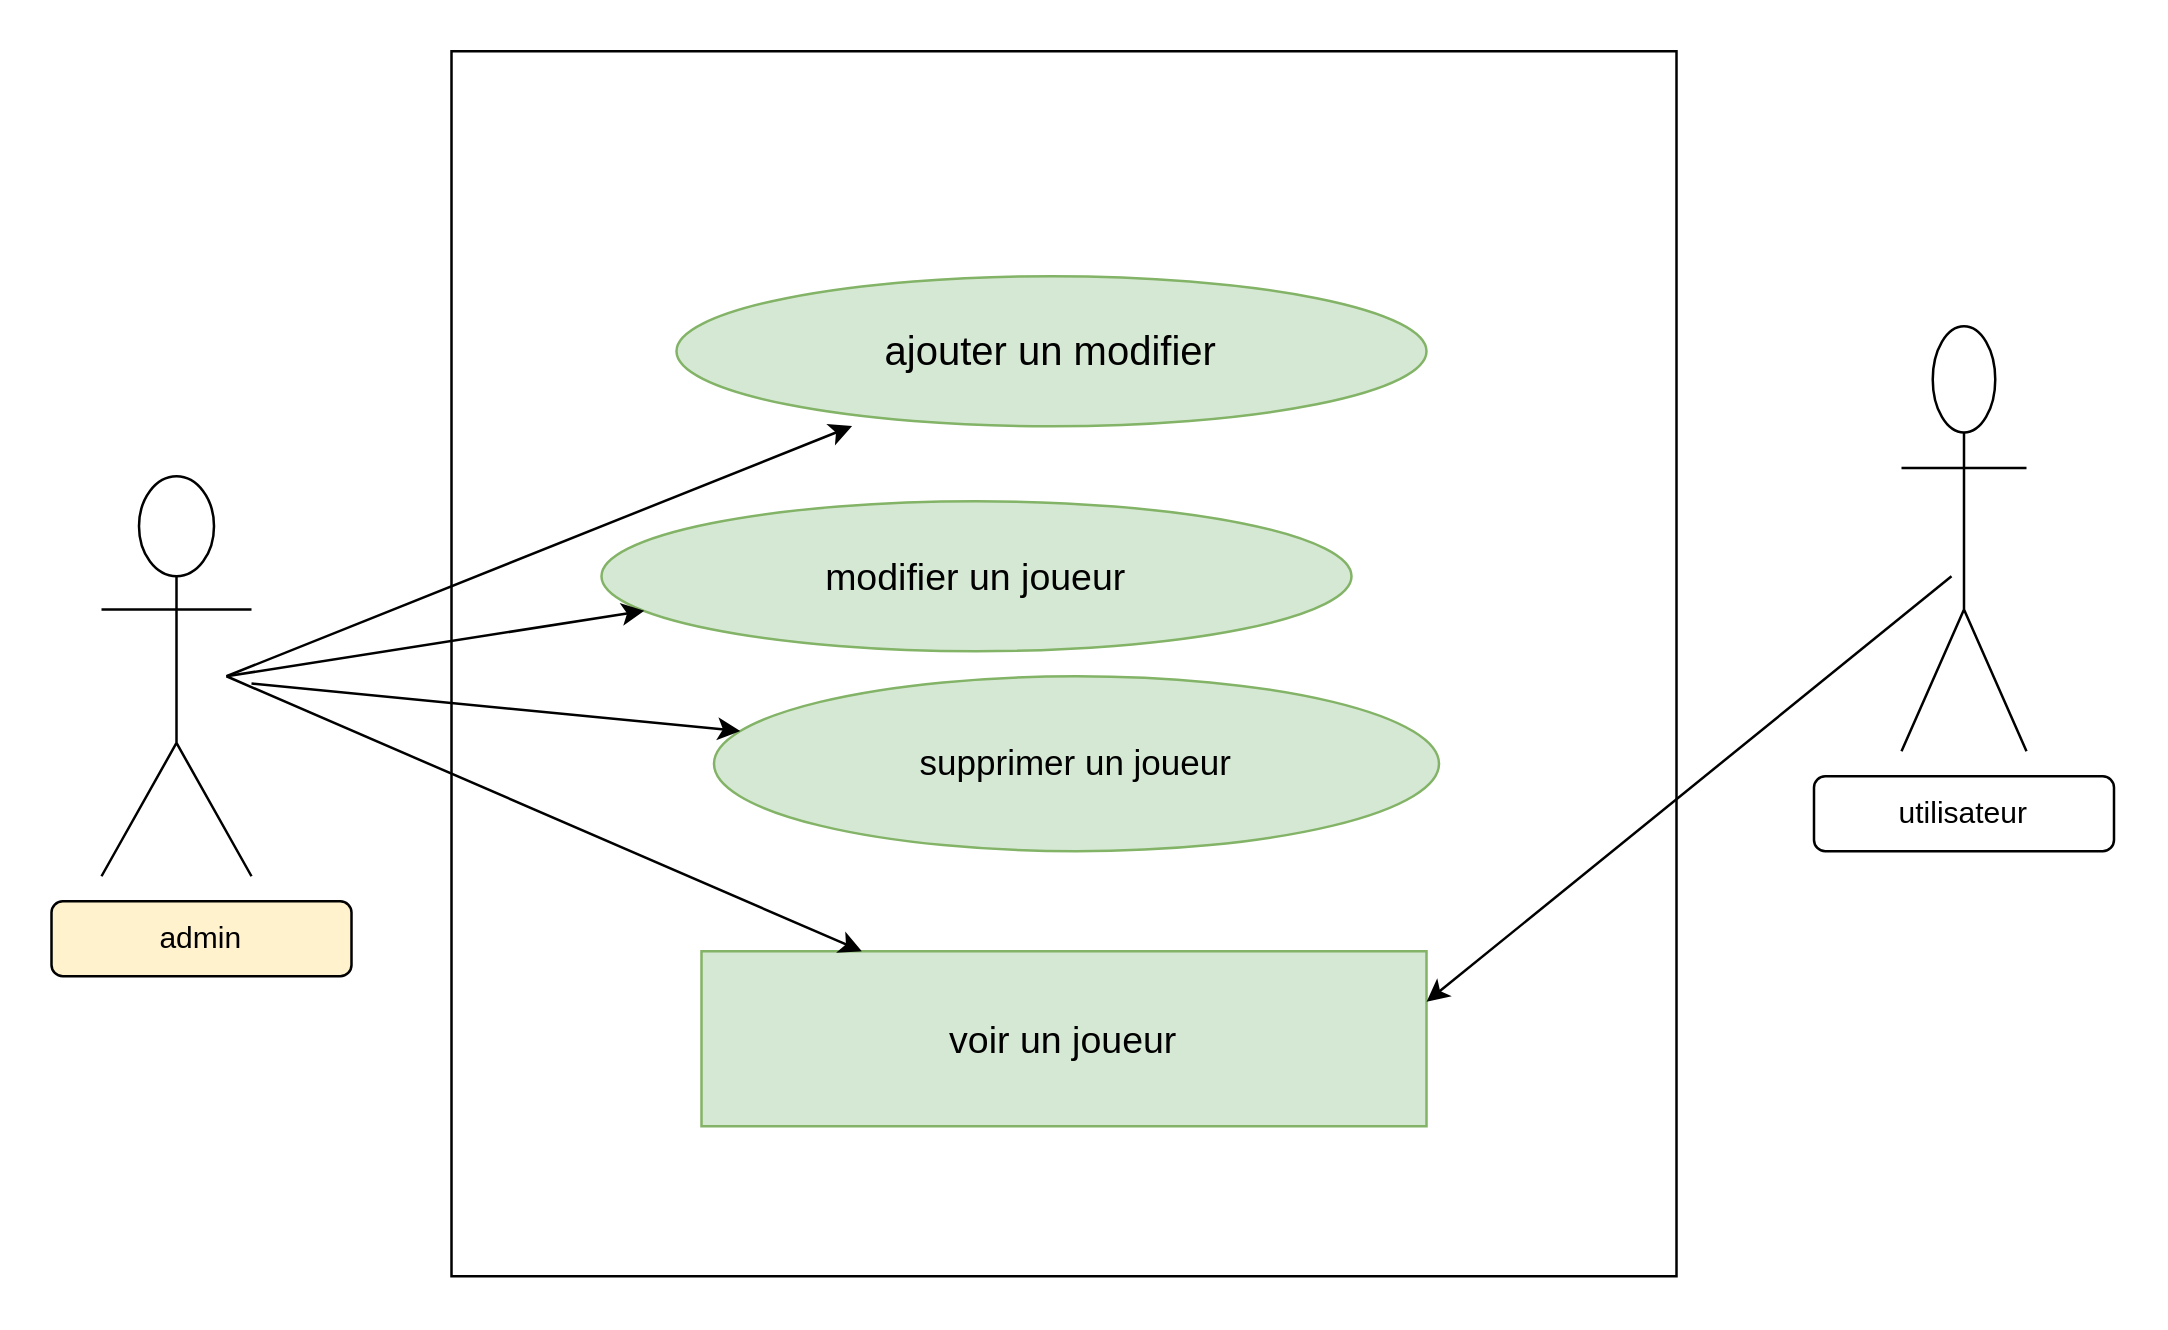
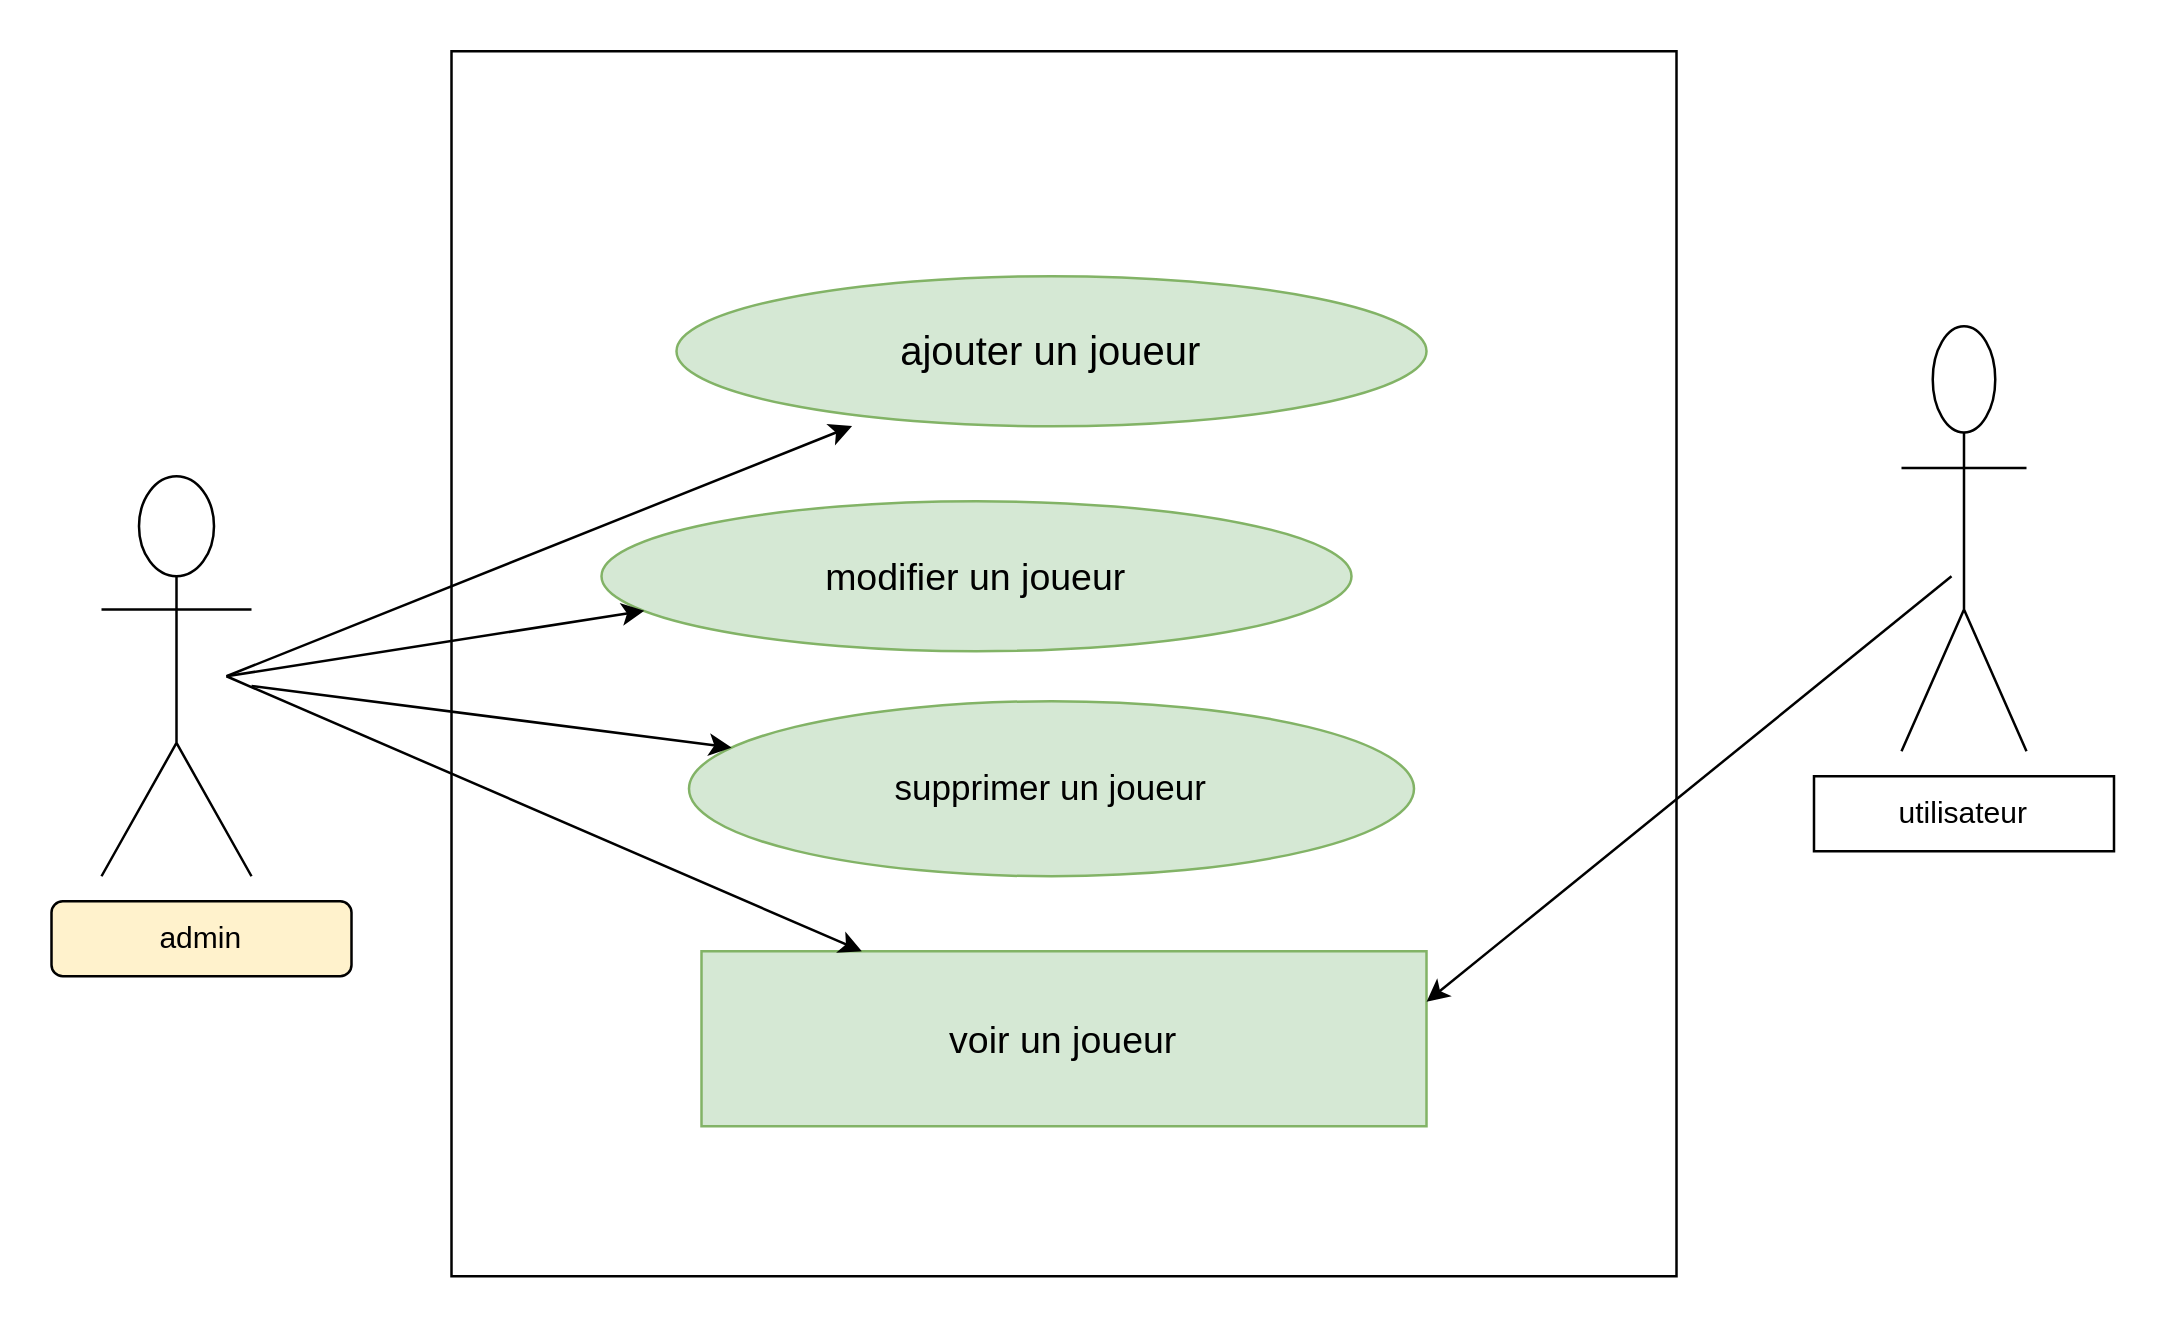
- <mxCell id="4" value="&lt;font style=&quot;font-size: 16px;&quot;&gt;ajouter un modifier&lt;/font&gt;" style="ellipse;whiteSpace=wrap;html=1;fillColor=#d5e8d4;strokeColor=#82b366;" parent="1" vertex="1"><mxGeometry x="270" y="110" width="300" height="60" as="geometry" /></mxCell>
+ <mxCell id="4" value="&lt;font style=&quot;font-size: 16px;&quot;&gt;ajouter un joueur&lt;/font&gt;" style="ellipse;whiteSpace=wrap;html=1;fillColor=#d5e8d4;strokeColor=#82b366;" parent="1" vertex="1"><mxGeometry x="270" y="110" width="300" height="60" as="geometry" /></mxCell>
- <mxCell id="6" value="&lt;font style=&quot;font-size: 14px;&quot;&gt;supprimer un joueur&lt;/font&gt;" style="ellipse;whiteSpace=wrap;html=1;fillColor=#d5e8d4;strokeColor=#82b366;" parent="1" vertex="1"><mxGeometry x="285" y="270" width="290" height="70" as="geometry" /></mxCell>
+ <mxCell id="6" value="&lt;font style=&quot;font-size: 14px;&quot;&gt;supprimer un joueur&lt;/font&gt;" style="ellipse;whiteSpace=wrap;html=1;fillColor=#d5e8d4;strokeColor=#82b366;" parent="1" vertex="1"><mxGeometry x="275" y="280" width="290" height="70" as="geometry" /></mxCell>
- <mxCell id="14" value="utilisateur" style="rounded=1;whiteSpace=wrap;html=1;" parent="1" vertex="1"><mxGeometry x="725" y="310" width="120" height="30" as="geometry" /></mxCell>
+ <mxCell id="14" value="utilisateur" style="whiteSpace=wrap;html=1;rounded=0;" parent="1" vertex="1"><mxGeometry x="725" y="310" width="120" height="30" as="geometry" /></mxCell>
